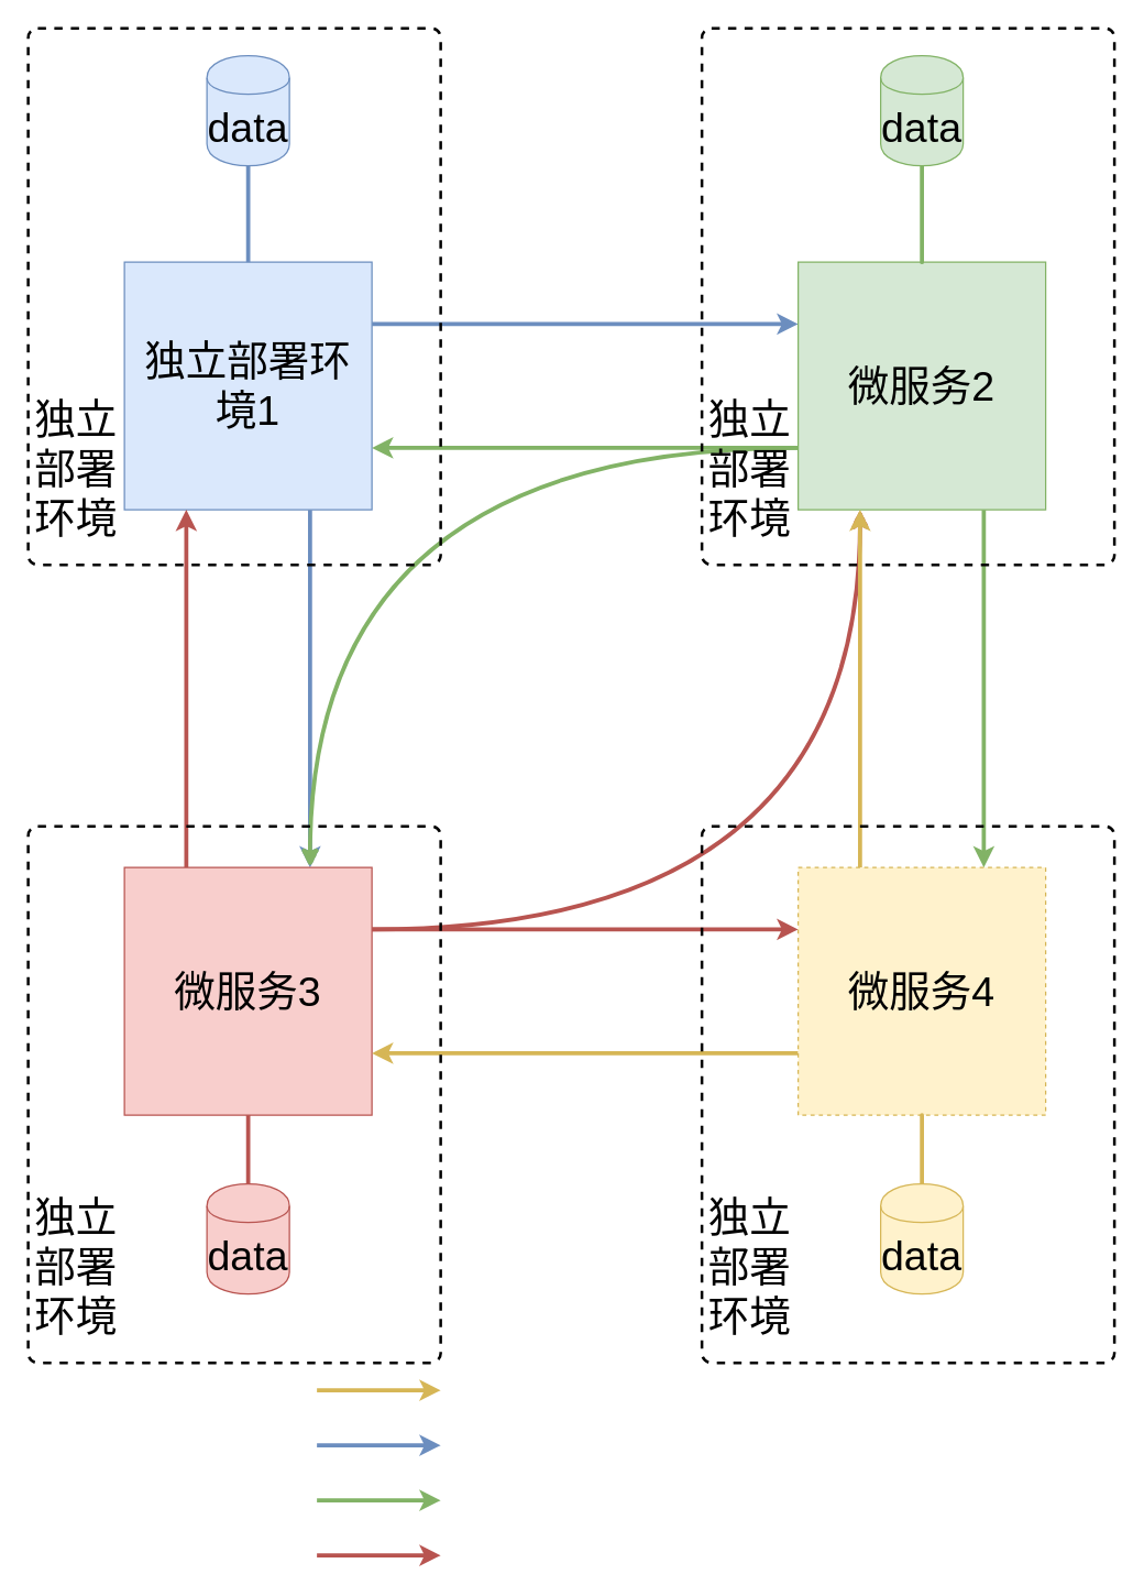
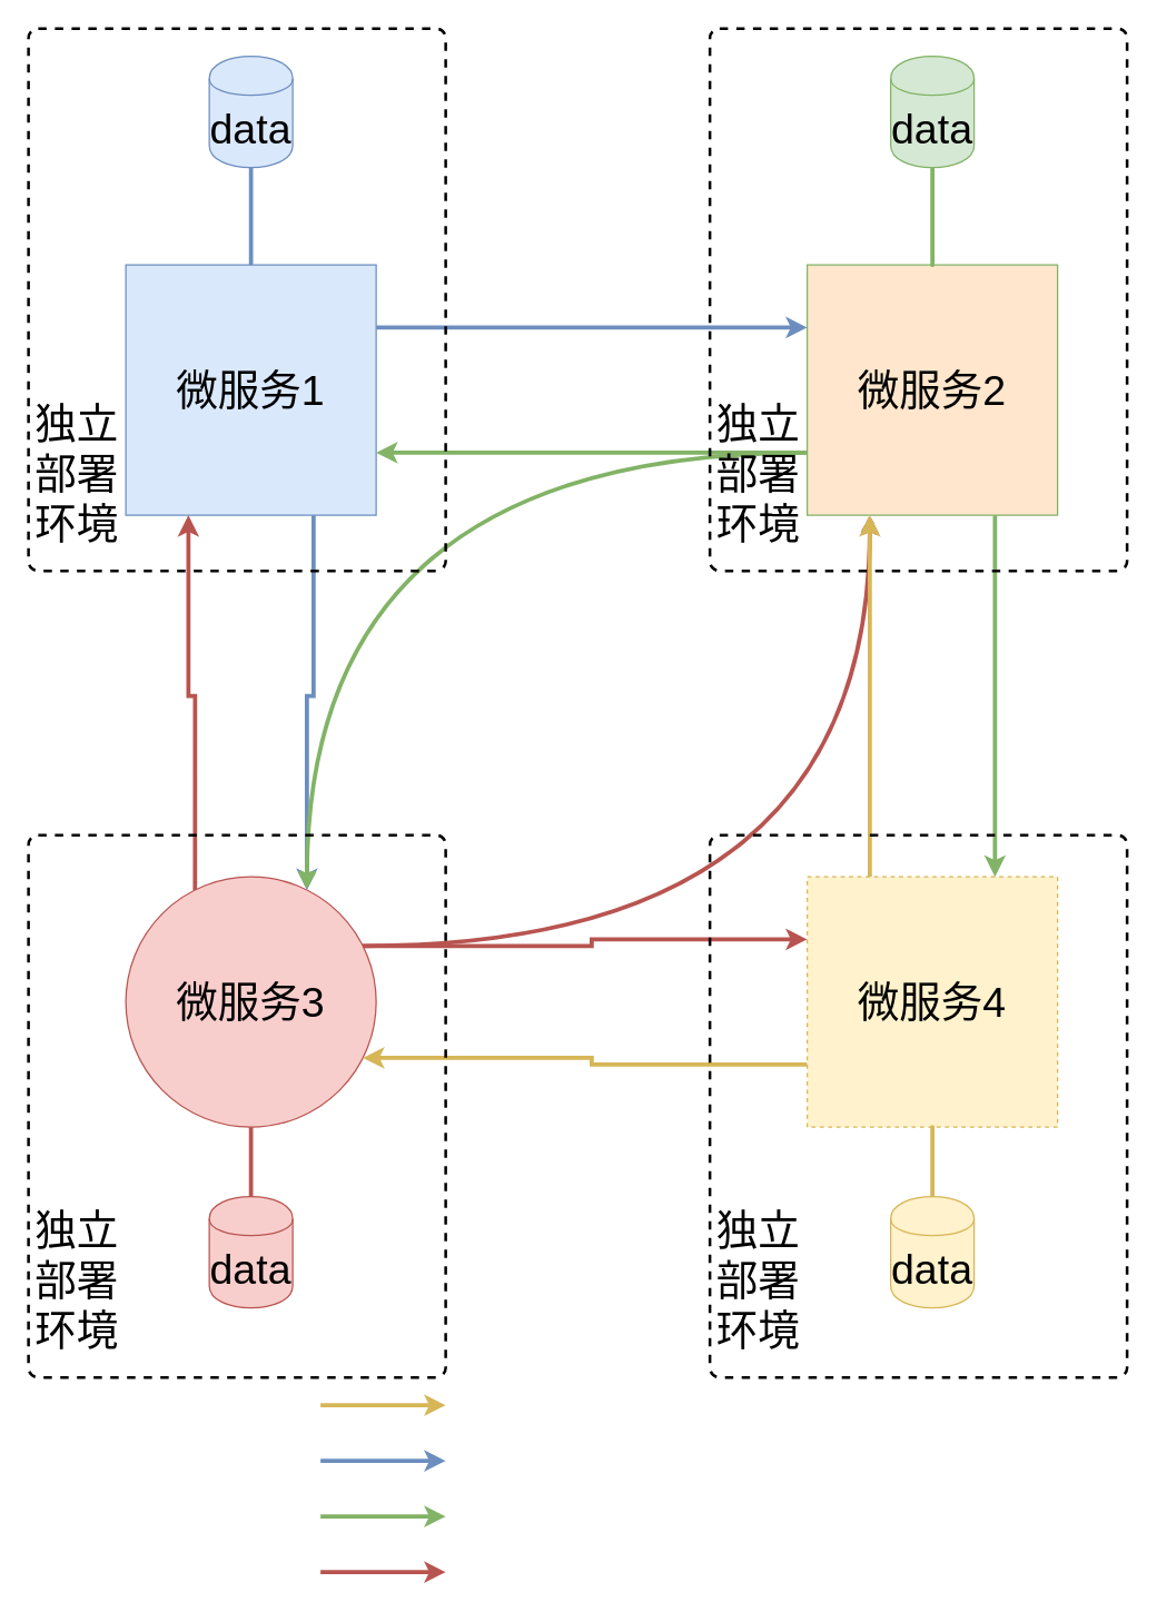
- <mxCell id="5" value="独立部署环境1" style="whiteSpace=wrap;html=1;aspect=fixed;fillColor=#dae8fc;strokeColor=#6c8ebf;fontSize=30;" vertex="1" parent="1"><mxGeometry x="90" y="190" width="180" height="180" as="geometry" /></mxCell>
+ <mxCell id="5" value="微服务1" style="whiteSpace=wrap;html=1;aspect=fixed;fillColor=#dae8fc;strokeColor=#6c8ebf;fontSize=30;" vertex="1" parent="1"><mxGeometry x="90" y="190" width="180" height="180" as="geometry" /></mxCell>
- <mxCell id="9" value="微服务2" style="whiteSpace=wrap;html=1;aspect=fixed;fillColor=#d5e8d4;strokeColor=#82b366;fontSize=30;" vertex="1" parent="1"><mxGeometry x="580" y="190" width="180" height="180" as="geometry" /></mxCell>
+ <mxCell id="9" value="微服务2" style="whiteSpace=wrap;html=1;aspect=fixed;fillColor=#ffe6cc;strokeColor=#82b366;fontSize=30;" vertex="1" parent="1"><mxGeometry x="580" y="190" width="180" height="180" as="geometry" /></mxCell>
- <mxCell id="14" value="微服务3" style="whiteSpace=wrap;html=1;aspect=fixed;fillColor=#f8cecc;strokeColor=#b85450;fontSize=30;" vertex="1" parent="1"><mxGeometry x="90" y="630" width="180" height="180" as="geometry" /></mxCell>
+ <mxCell id="14" value="微服务3" style="ellipse;whiteSpace=wrap;html=1;aspect=fixed;fillColor=#f8cecc;strokeColor=#b85450;fontSize=30;" vertex="1" parent="1"><mxGeometry x="90" y="630" width="180" height="180" as="geometry" /></mxCell>
